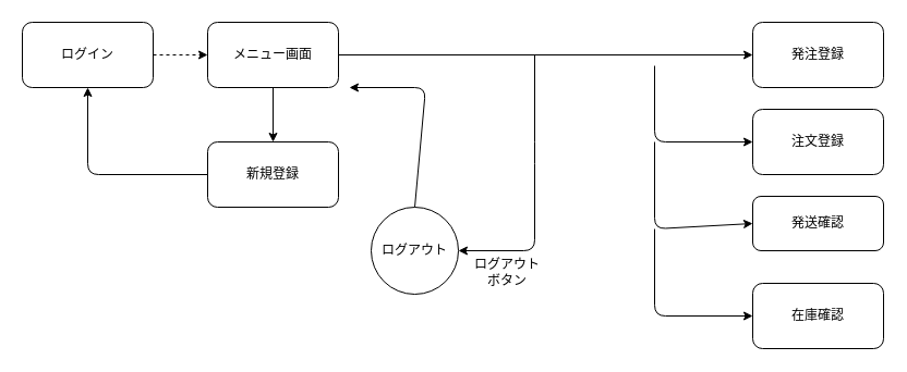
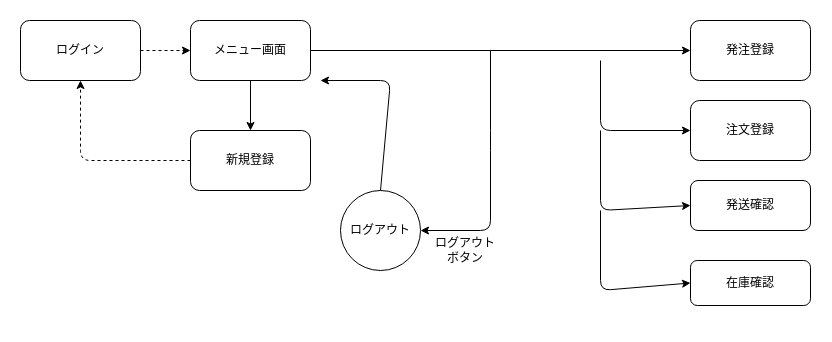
- <mxCell id="10" value="" style="endArrow=classic;html=1;exitX=0;exitY=0.5;exitDx=0;exitDy=0;entryX=0.5;entryY=1;entryDx=0;entryDy=0;" edge="1" parent="1" source="9" target="2"><mxGeometry width="50" height="50" relative="1" as="geometry"><mxPoint x="50" y="340" as="sourcePoint" /><mxPoint x="100" y="290" as="targetPoint" /><Array as="points"><mxPoint x="80" y="160" /></Array></mxGeometry></mxCell>
+ <mxCell id="10" value="" style="endArrow=classic;html=1;exitX=0;exitY=0.5;exitDx=0;exitDy=0;entryX=0.5;entryY=1;entryDx=0;entryDy=0;dashed=1;" edge="1" parent="1" source="9" target="2"><mxGeometry width="50" height="50" relative="1" as="geometry"><mxPoint x="50" y="340" as="sourcePoint" /><mxPoint x="100" y="290" as="targetPoint" /><Array as="points"><mxPoint x="80" y="160" /></Array></mxGeometry></mxCell>
- <mxCell id="18" value="在庫確認" style="rounded=1;whiteSpace=wrap;html=1;" vertex="1" parent="1"><mxGeometry x="690" y="260" width="120" height="60" as="geometry" /></mxCell>
+ <mxCell id="18" value="在庫確認" style="rounded=1;whiteSpace=wrap;html=1;" vertex="1" parent="1"><mxGeometry x="690" y="260" width="120" height="45" as="geometry" /></mxCell>
